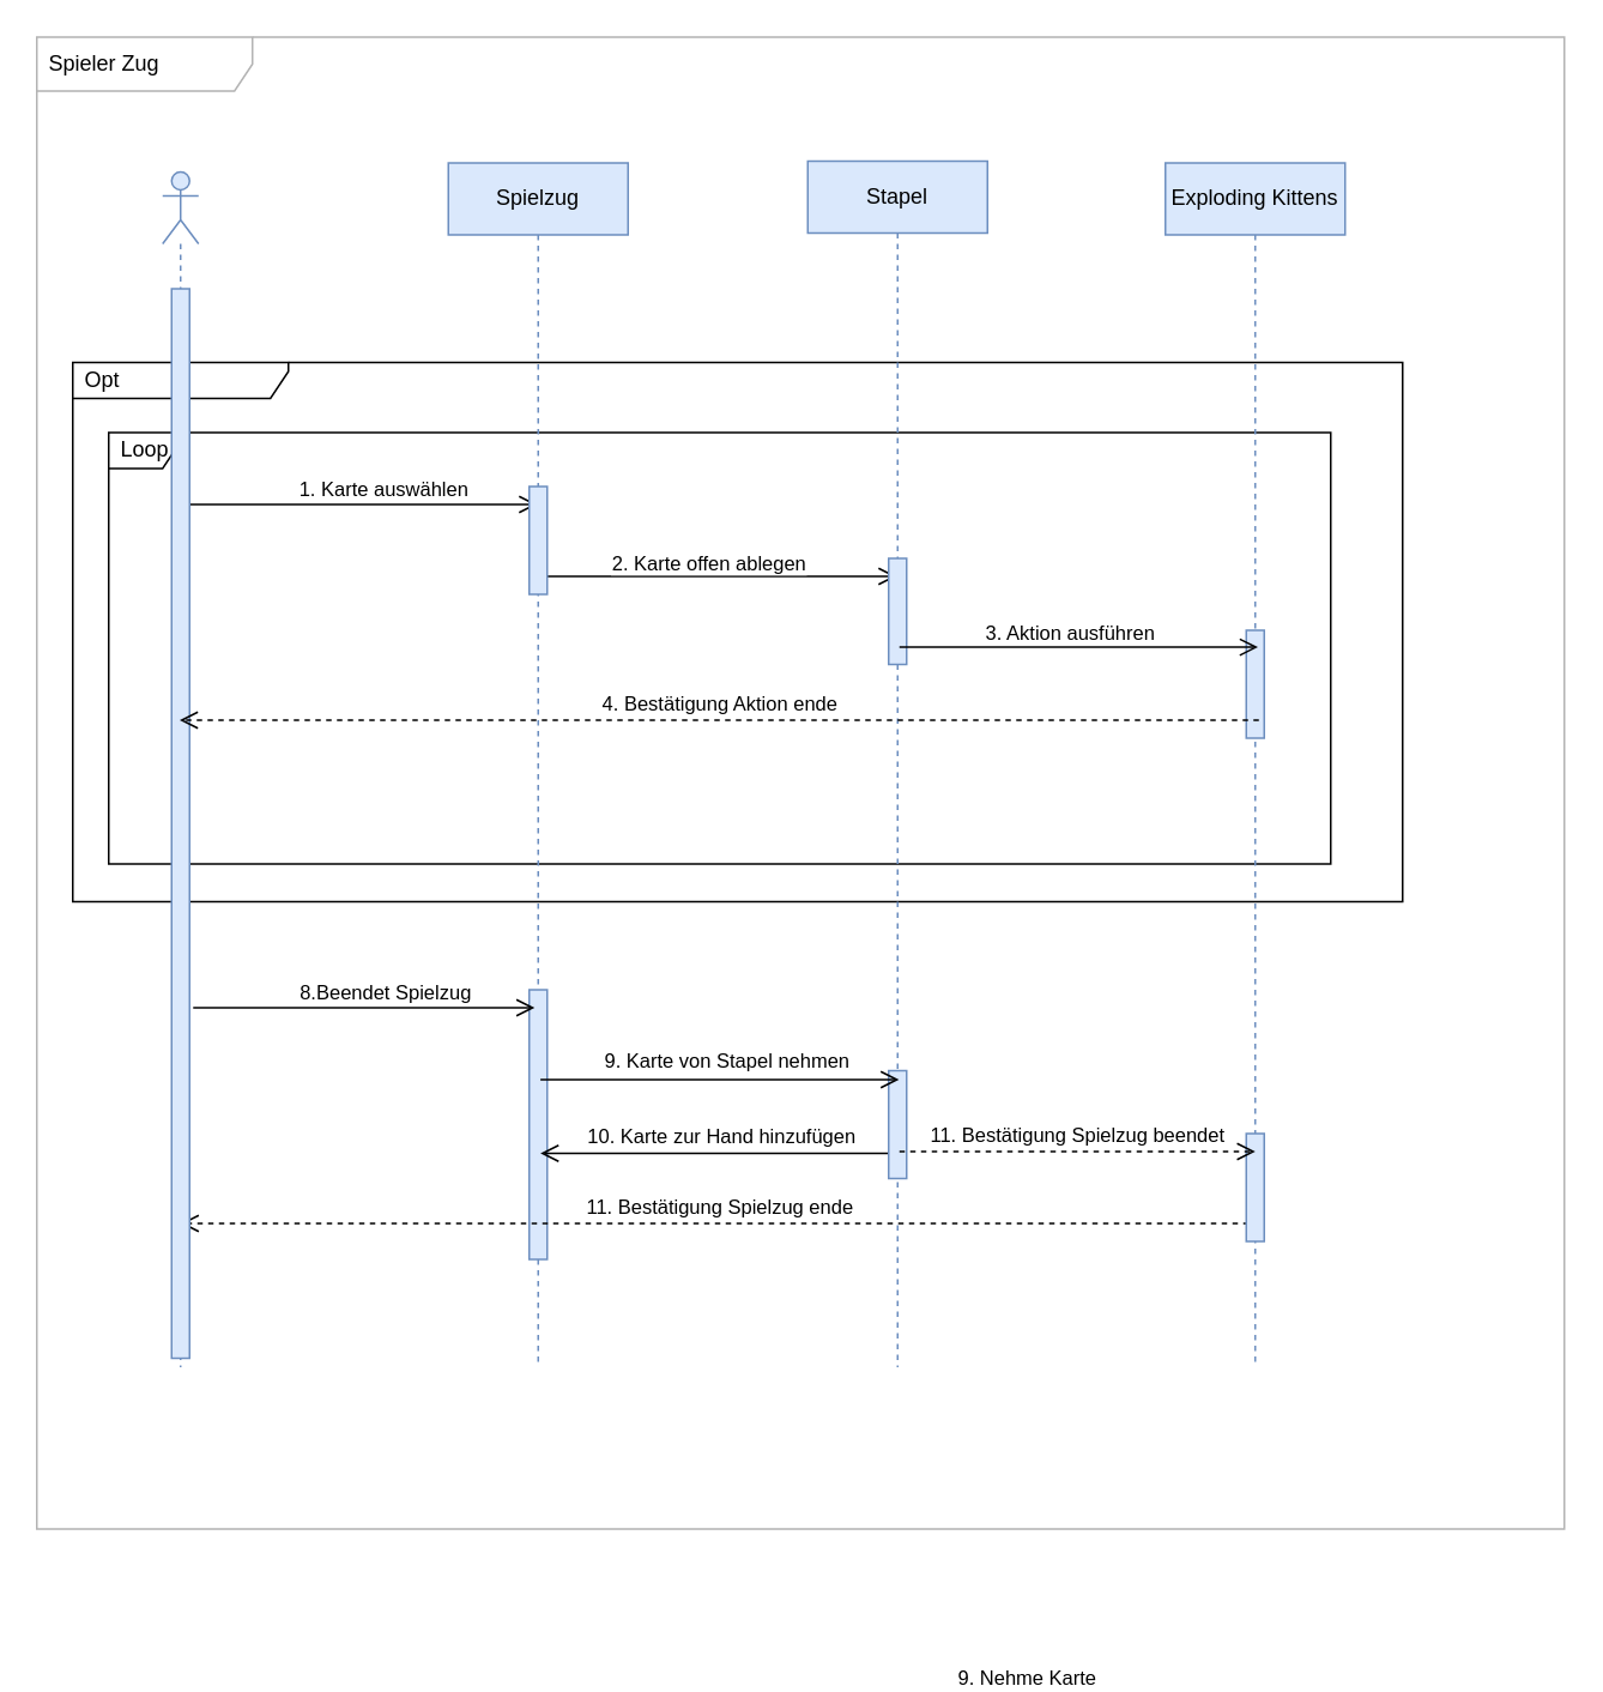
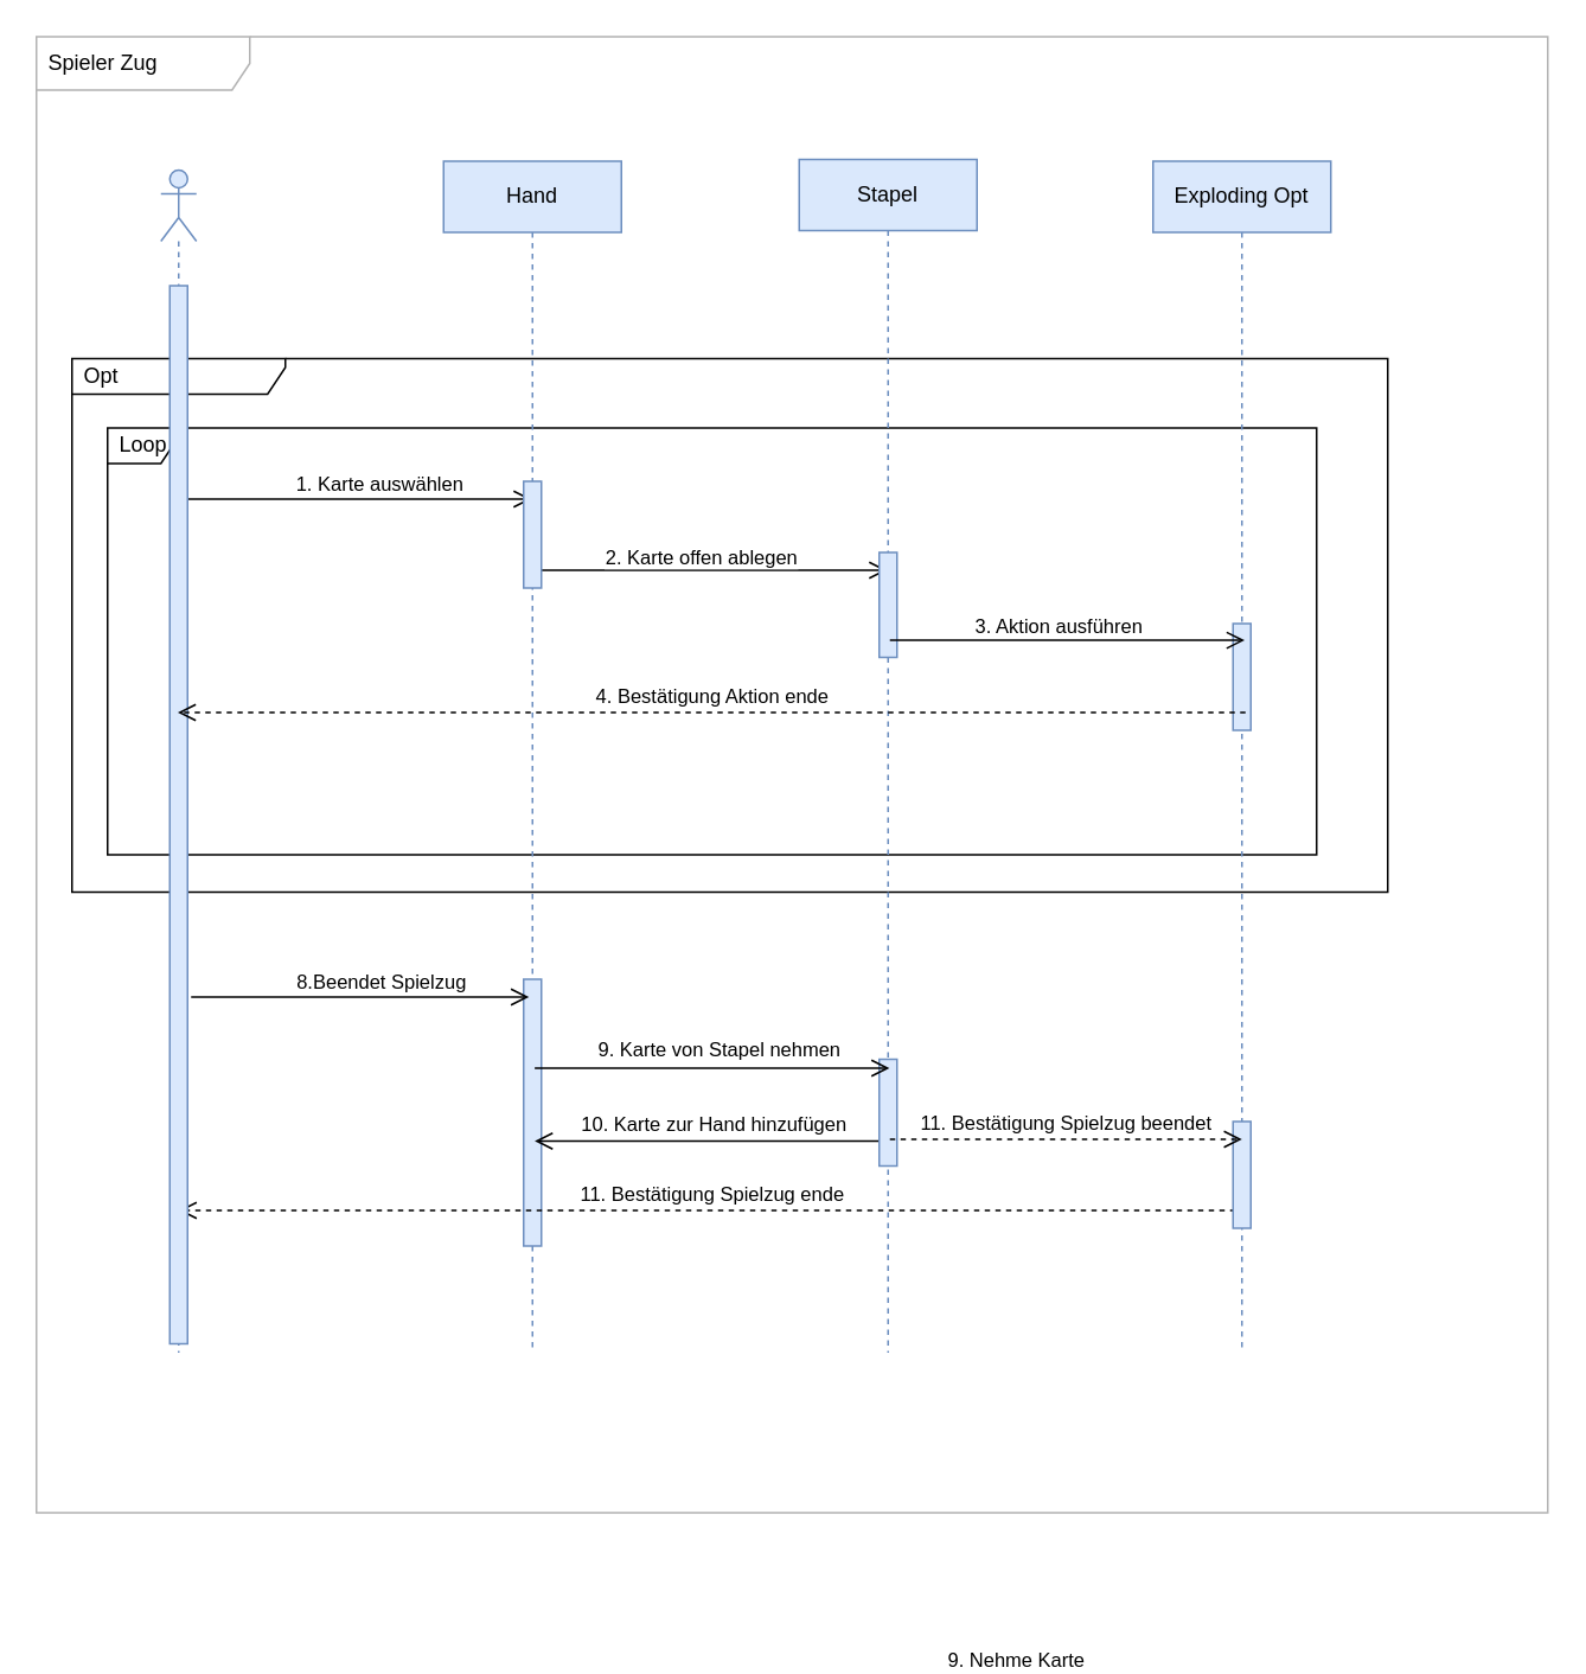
- <mxCell id="7" value="Spielzug" style="shape=umlLifeline;perimeter=lifelinePerimeter;whiteSpace=wrap;html=1;container=1;collapsible=0;recursiveResize=0;outlineConnect=0;rounded=0;labelBackgroundColor=none;fillColor=#dae8fc;strokeColor=#6c8ebf;" vertex="1" parent="1"><mxGeometry x="249" y="90" width="100" height="670" as="geometry" /></mxCell>
+ <mxCell id="7" value="Hand" style="shape=umlLifeline;perimeter=lifelinePerimeter;whiteSpace=wrap;html=1;container=1;collapsible=0;recursiveResize=0;outlineConnect=0;rounded=0;labelBackgroundColor=none;fillColor=#dae8fc;strokeColor=#6c8ebf;" vertex="1" parent="1"><mxGeometry x="249" y="90" width="100" height="670" as="geometry" /></mxCell>
- <mxCell id="18" value="Exploding Kittens" style="shape=umlLifeline;perimeter=lifelinePerimeter;whiteSpace=wrap;html=1;container=1;collapsible=0;recursiveResize=0;outlineConnect=0;rounded=0;labelBackgroundColor=none;fillColor=#dae8fc;strokeColor=#6c8ebf;" vertex="1" parent="1"><mxGeometry x="648" y="90" width="100" height="670" as="geometry" /></mxCell>
+ <mxCell id="18" value="Exploding Opt" style="shape=umlLifeline;perimeter=lifelinePerimeter;whiteSpace=wrap;html=1;container=1;collapsible=0;recursiveResize=0;outlineConnect=0;rounded=0;labelBackgroundColor=none;fillColor=#dae8fc;strokeColor=#6c8ebf;" vertex="1" parent="1"><mxGeometry x="648" y="90" width="100" height="670" as="geometry" /></mxCell>
